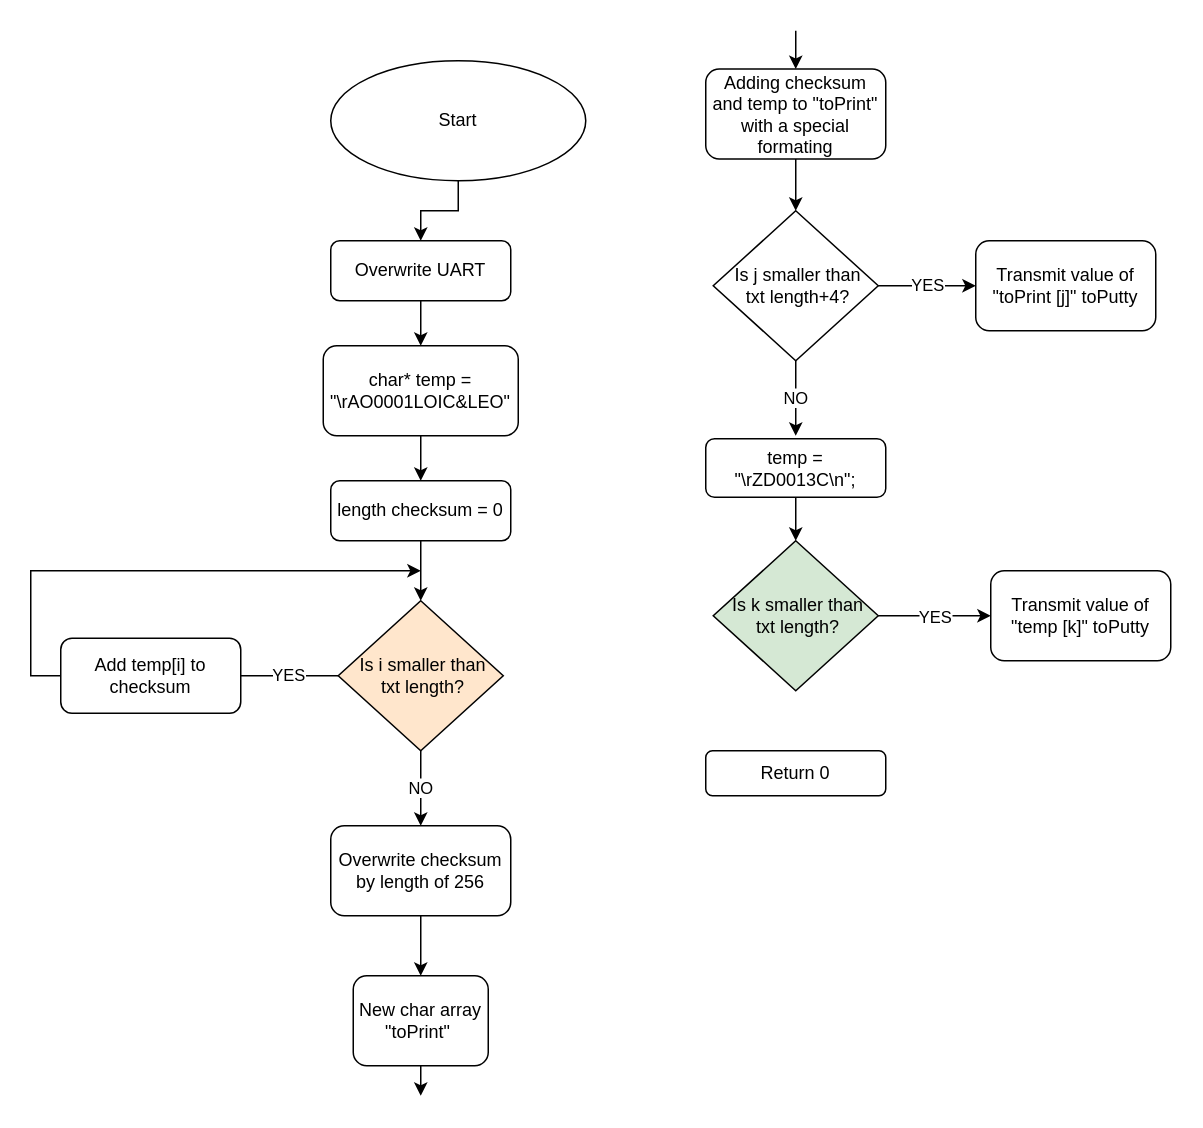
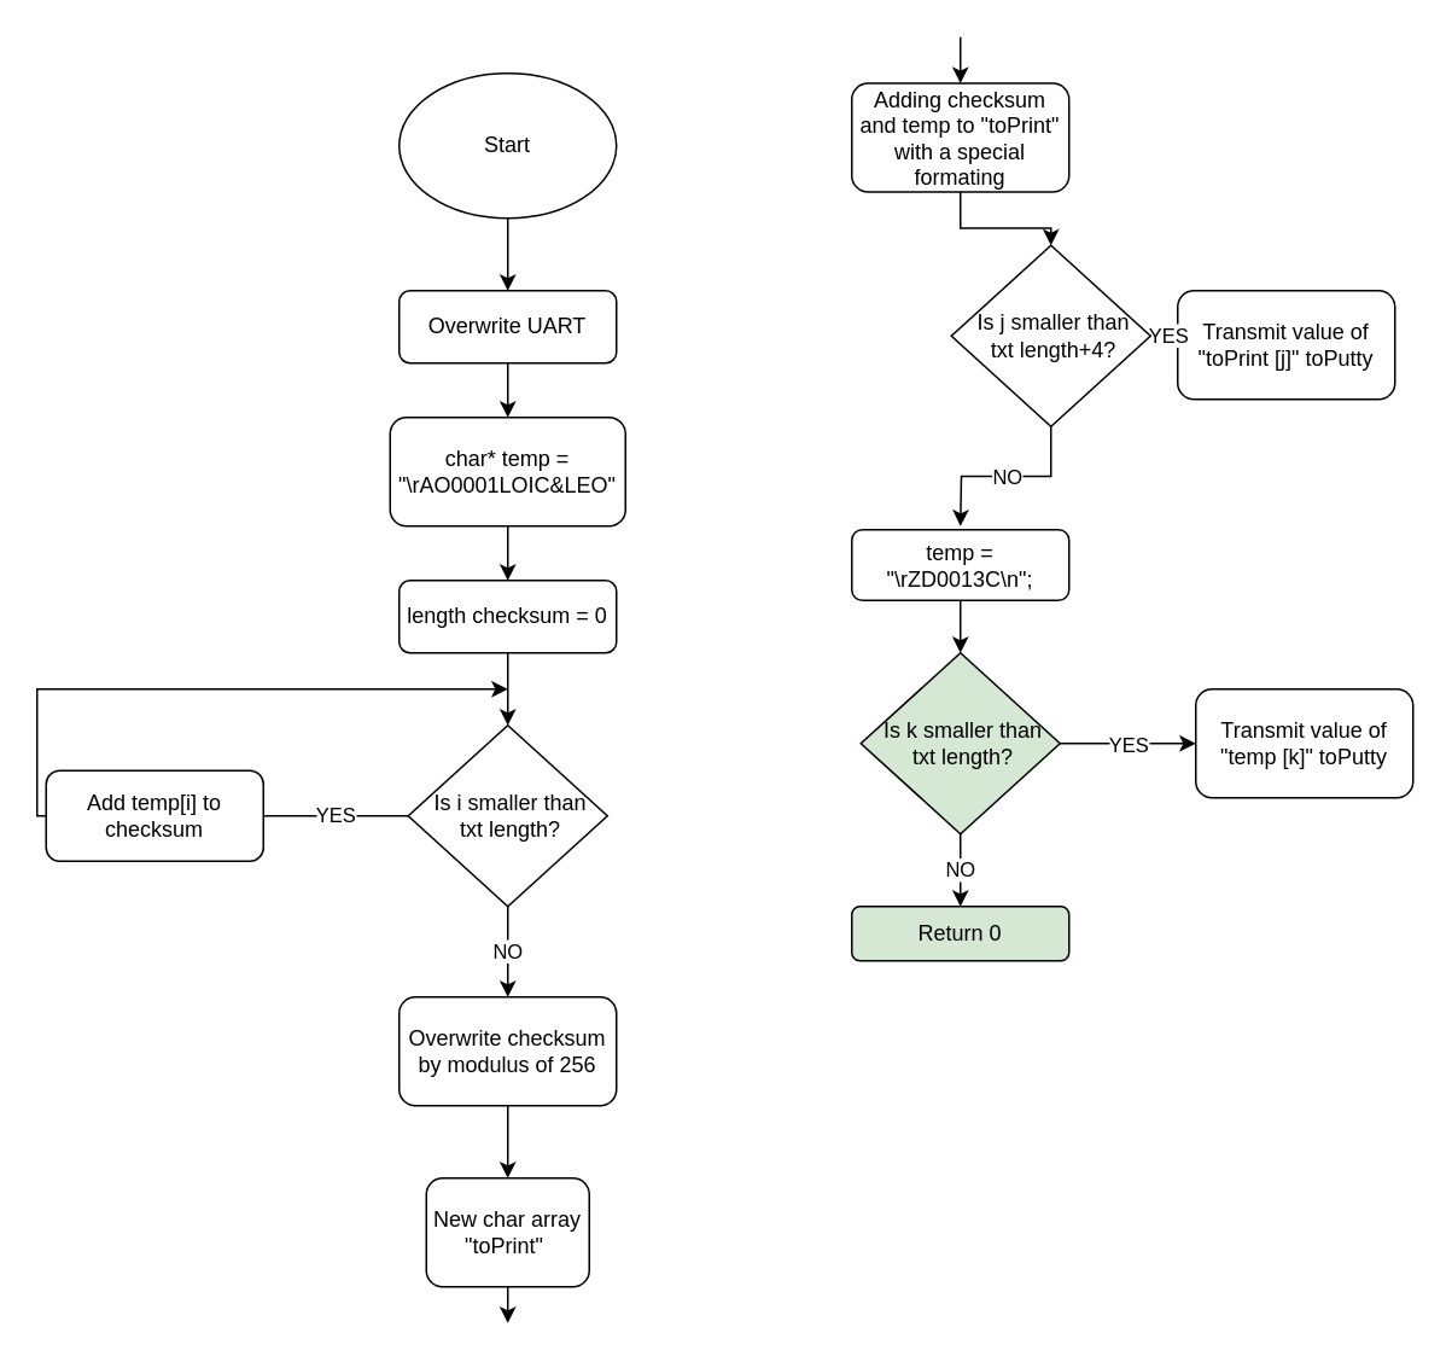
- <mxCell id="3" value="Start" style="ellipse;whiteSpace=wrap;html=1;" vertex="1" parent="1"><mxGeometry x="220" y="40" width="170" height="80" as="geometry" /></mxCell>
+ <mxCell id="3" value="Start" style="ellipse;whiteSpace=wrap;html=1;" vertex="1" parent="1"><mxGeometry x="220" y="40" width="120" height="80" as="geometry" /></mxCell>
- <mxCell id="24" value="&amp;nbsp; Is j smaller than&amp;nbsp; &amp;nbsp;txt length+4?" style="rhombus;whiteSpace=wrap;html=1;" vertex="1" parent="1"><mxGeometry x="475" y="140" width="110" height="100" as="geometry" /></mxCell>
+ <mxCell id="24" value="&amp;nbsp; Is j smaller than&amp;nbsp; &amp;nbsp;txt length+4?" style="rhombus;whiteSpace=wrap;html=1;" vertex="1" parent="1"><mxGeometry x="525" y="135" width="110" height="100" as="geometry" /></mxCell>
- <mxCell id="14" value="Add temp[i] to checksum" style="rounded=1;whiteSpace=wrap;html=1;" vertex="1" parent="1"><mxGeometry x="40" y="425" width="120" height="50" as="geometry" /></mxCell>
+ <mxCell id="14" value="Add temp[i] to checksum" style="rounded=1;whiteSpace=wrap;html=1;" vertex="1" parent="1"><mxGeometry x="25" y="425" width="120" height="50" as="geometry" /></mxCell>
- <mxCell id="12" value="&amp;nbsp; Is i smaller than&amp;nbsp; &amp;nbsp;txt length?" style="rhombus;whiteSpace=wrap;html=1;fillColor=#ffe6cc;" vertex="1" parent="1"><mxGeometry x="225" y="400" width="110" height="100" as="geometry" /></mxCell>
+ <mxCell id="12" value="&amp;nbsp; Is i smaller than&amp;nbsp; &amp;nbsp;txt length?" style="rhombus;whiteSpace=wrap;html=1;" vertex="1" parent="1"><mxGeometry x="225" y="400" width="110" height="100" as="geometry" /></mxCell>
+ <mxCell id="28" value="NO" style="edgeStyle=orthogonalEdgeStyle;rounded=0;orthogonalLoop=1;jettySize=auto;html=1;exitX=0.5;exitY=1;exitDx=0;exitDy=0;" edge="1" parent="1" source="30" target="31"><mxGeometry relative="1" as="geometry"><mxPoint x="530" y="490" as="targetPoint" /></mxGeometry></mxCell>
- <mxCell id="31" value="Return 0" style="rounded=1;whiteSpace=wrap;html=1;" vertex="1" parent="1"><mxGeometry x="470" y="500" width="120" height="30" as="geometry" /></mxCell>
+ <mxCell id="31" value="Return 0" style="rounded=1;whiteSpace=wrap;html=1;fillColor=#d5e8d4;" vertex="1" parent="1"><mxGeometry x="470" y="500" width="120" height="30" as="geometry" /></mxCell>
- <mxCell id="16" value="Overwrite checksum by length of 256" style="rounded=1;whiteSpace=wrap;html=1;" vertex="1" parent="1"><mxGeometry x="220" y="550" width="120" height="60" as="geometry" /></mxCell>
+ <mxCell id="16" value="Overwrite checksum by modulus of 256" style="rounded=1;whiteSpace=wrap;html=1;" vertex="1" parent="1"><mxGeometry x="220" y="550" width="120" height="60" as="geometry" /></mxCell>
